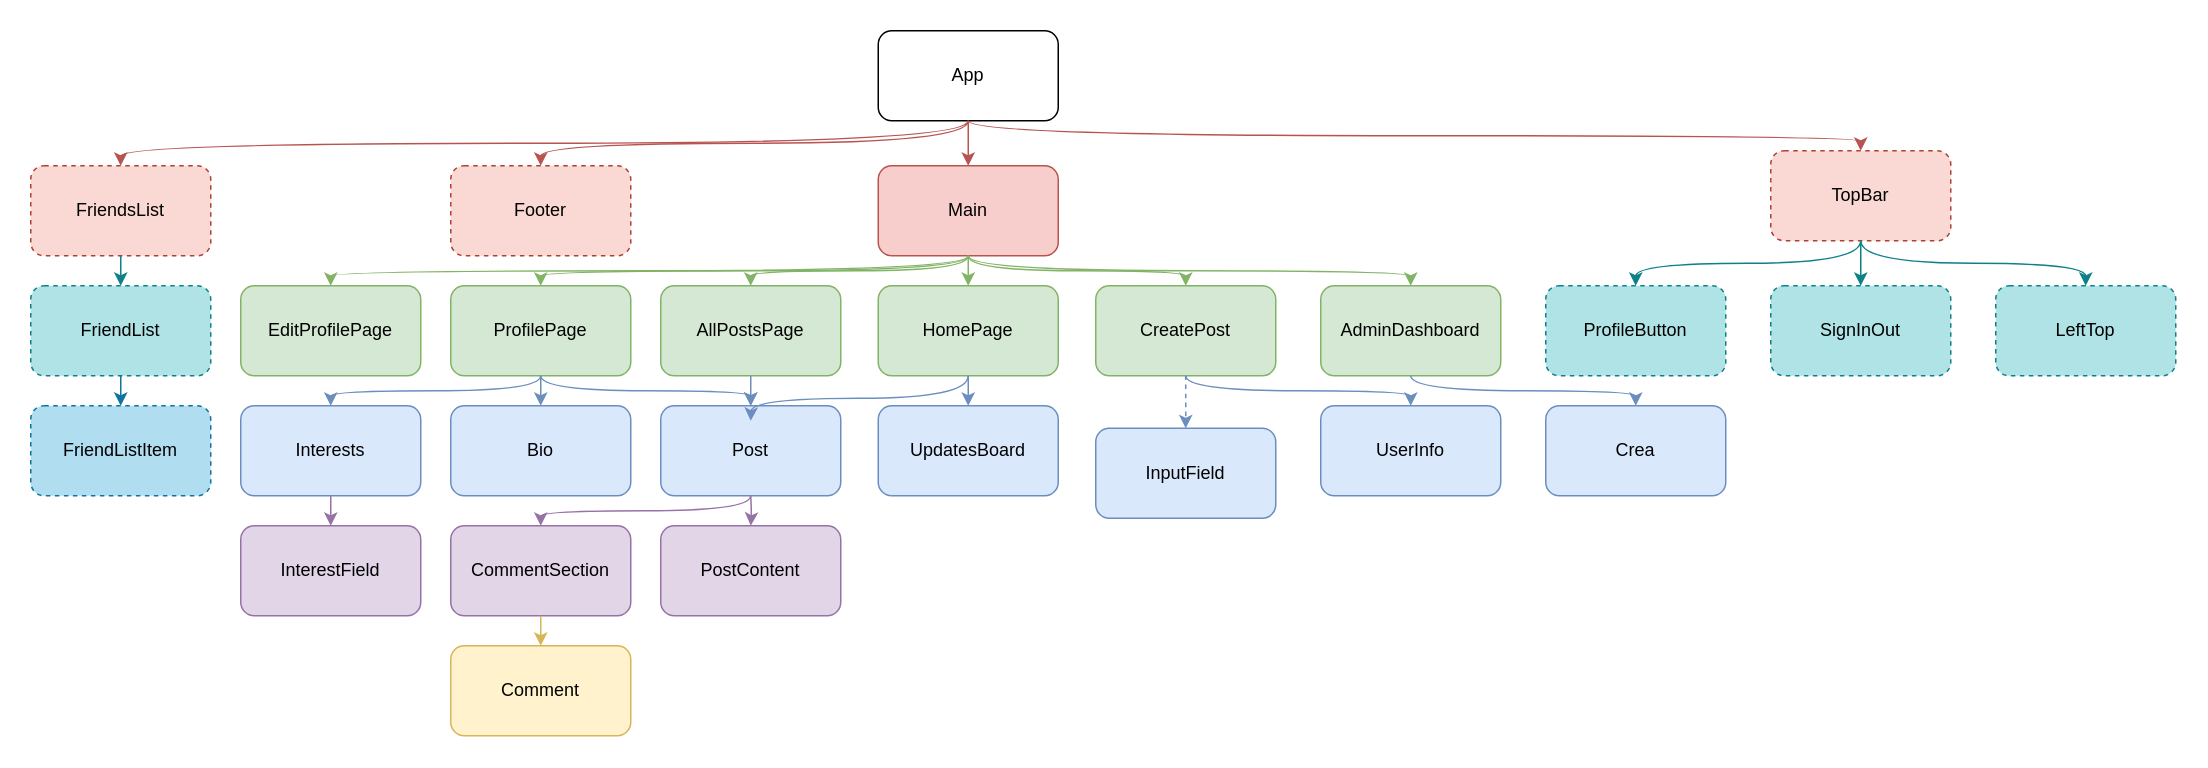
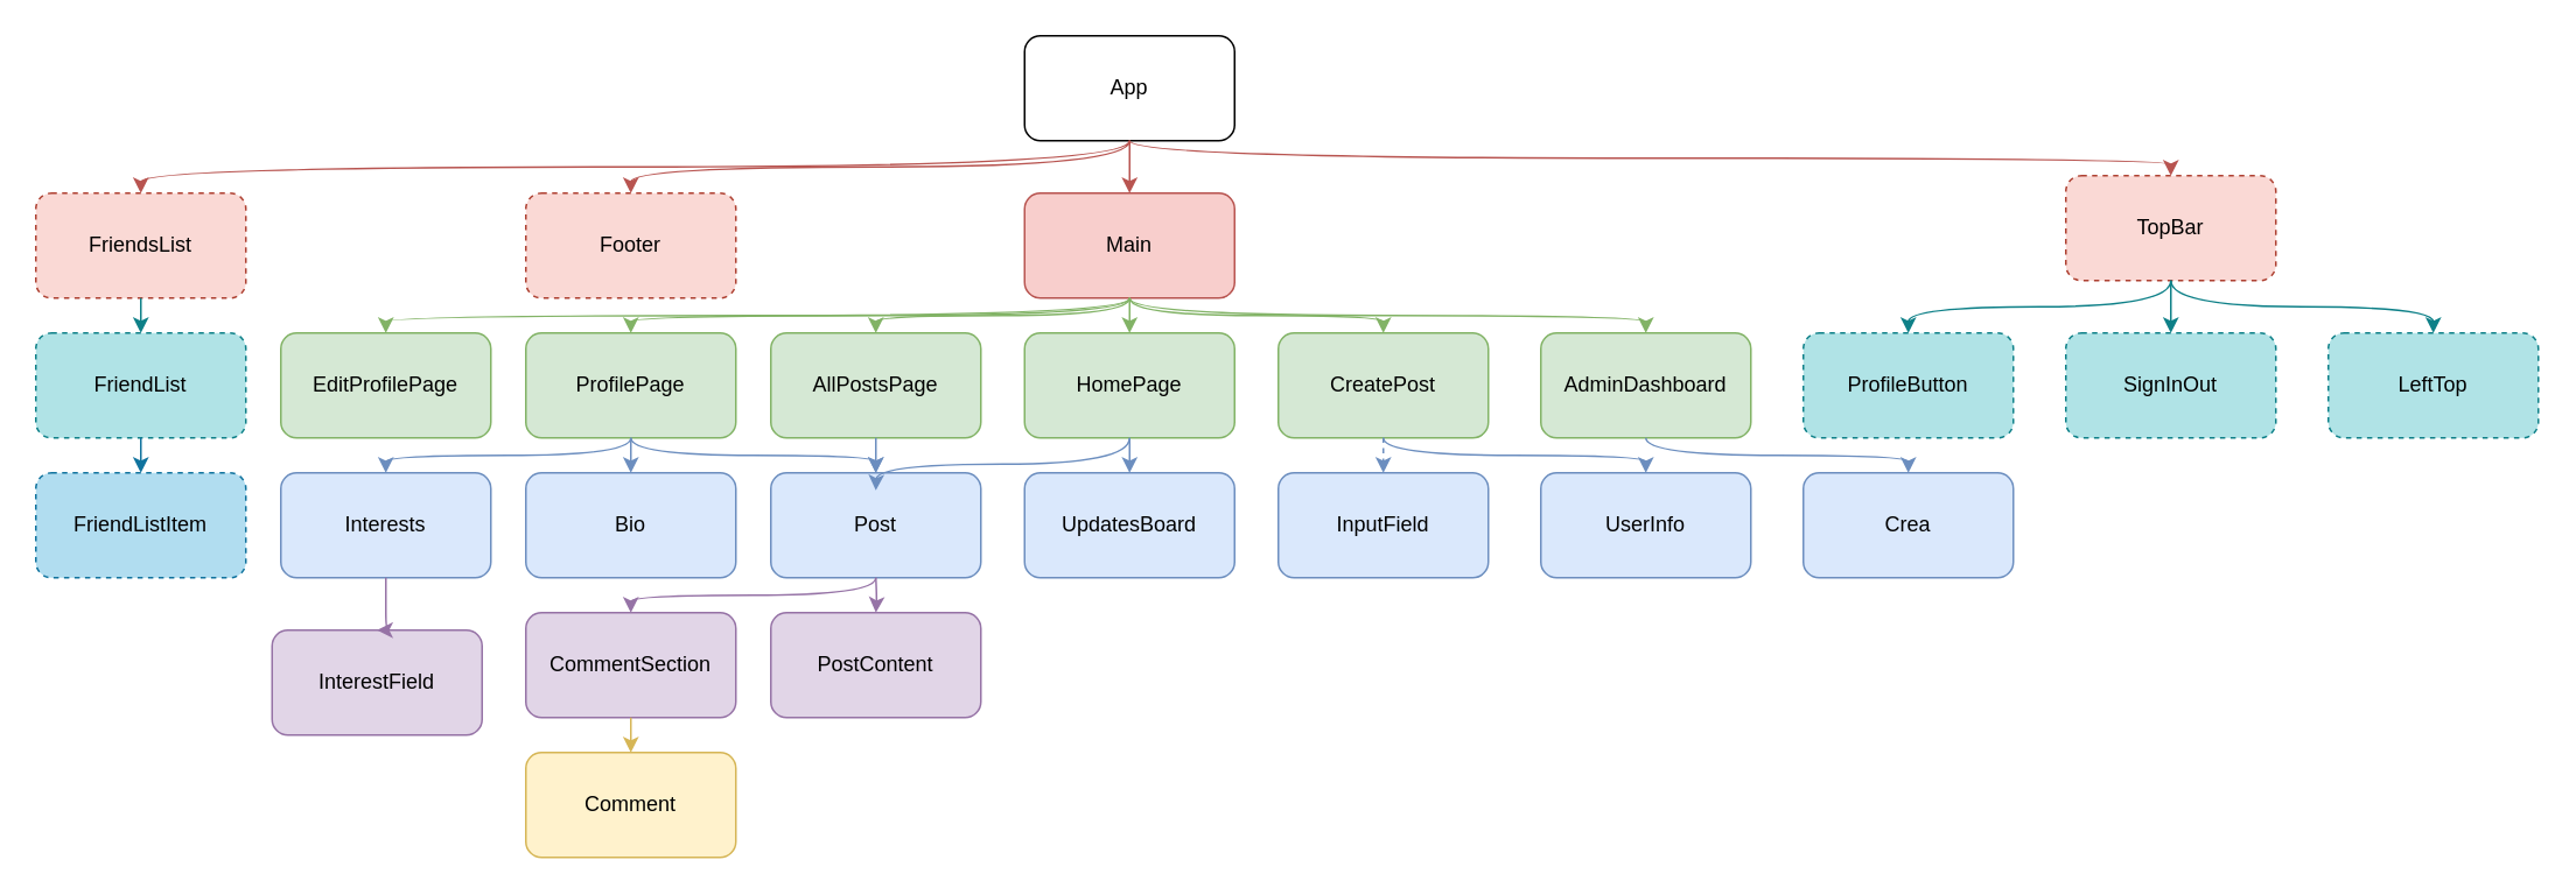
- <mxCell id="17" value="InputField" style="rounded=1;whiteSpace=wrap;html=1;fillColor=#dae8fc;strokeColor=#6c8ebf;" parent="1" vertex="1"><mxGeometry x="730" y="285" width="120" height="60" as="geometry" /></mxCell>
+ <mxCell id="17" value="InputField" style="rounded=1;whiteSpace=wrap;html=1;fillColor=#dae8fc;strokeColor=#6c8ebf;" parent="1" vertex="1"><mxGeometry x="730" y="270" width="120" height="60" as="geometry" /></mxCell>
- <mxCell id="29" value="InterestField" style="rounded=1;whiteSpace=wrap;html=1;fillColor=#e1d5e7;strokeColor=#9673a6;" parent="1" vertex="1"><mxGeometry x="160" y="350" width="120" height="60" as="geometry" /></mxCell>
+ <mxCell id="29" value="InterestField" style="rounded=1;whiteSpace=wrap;html=1;fillColor=#e1d5e7;strokeColor=#9673a6;" parent="1" vertex="1"><mxGeometry x="155" y="360" width="120" height="60" as="geometry" /></mxCell>
